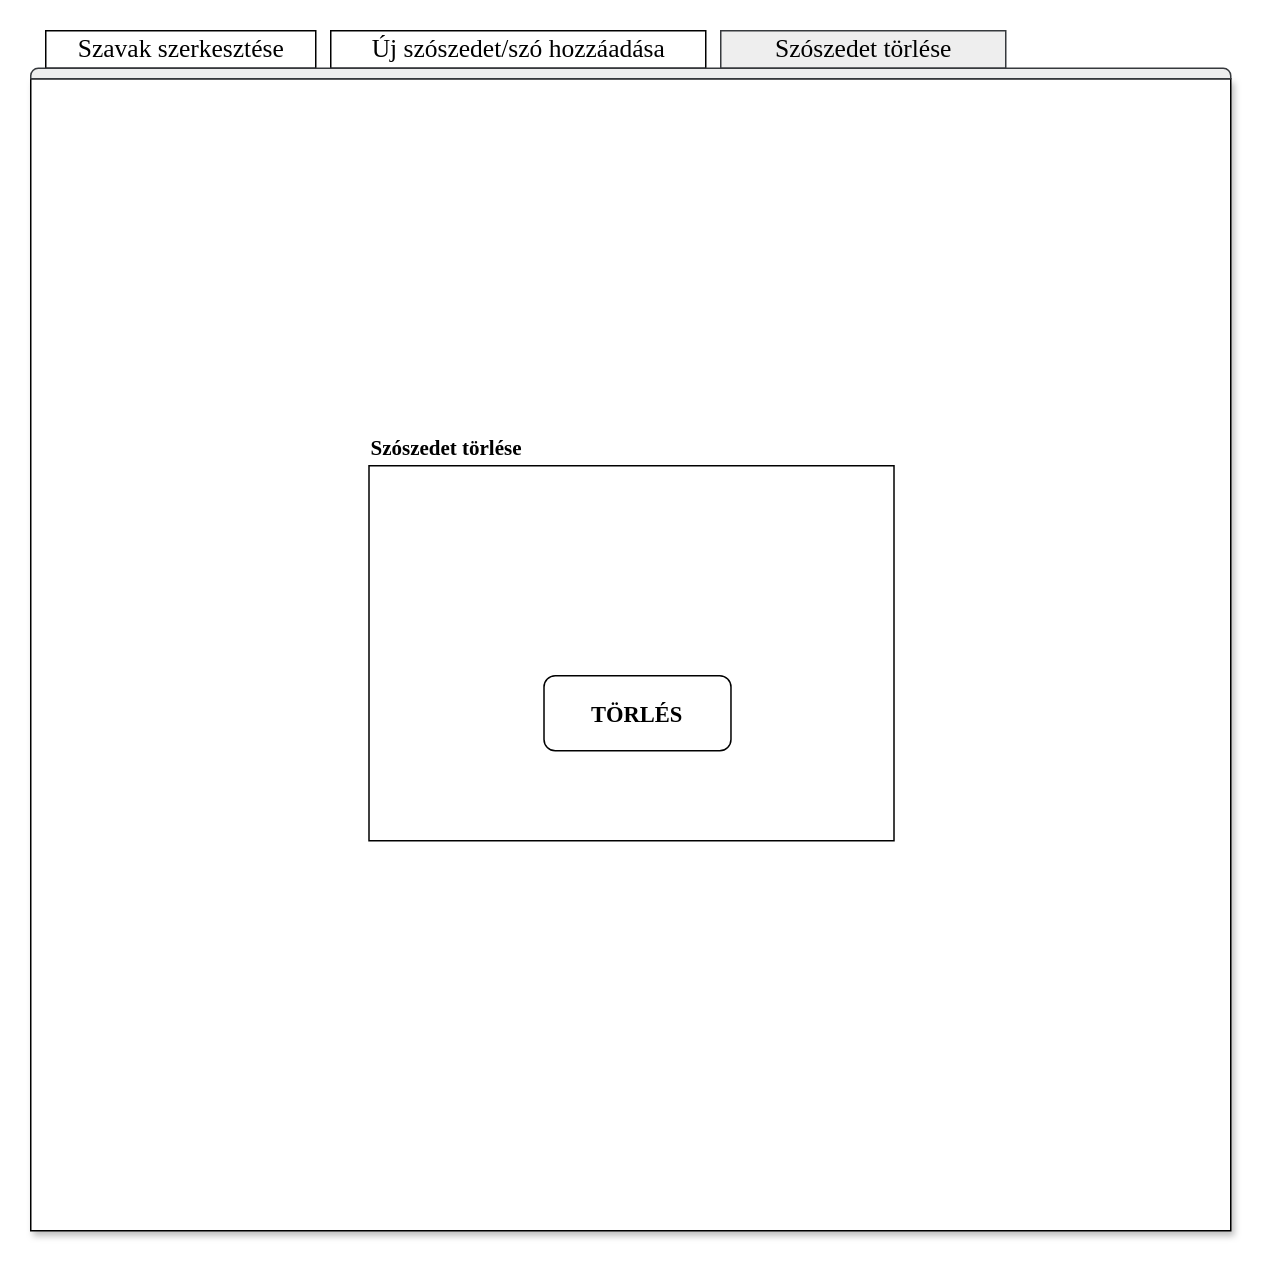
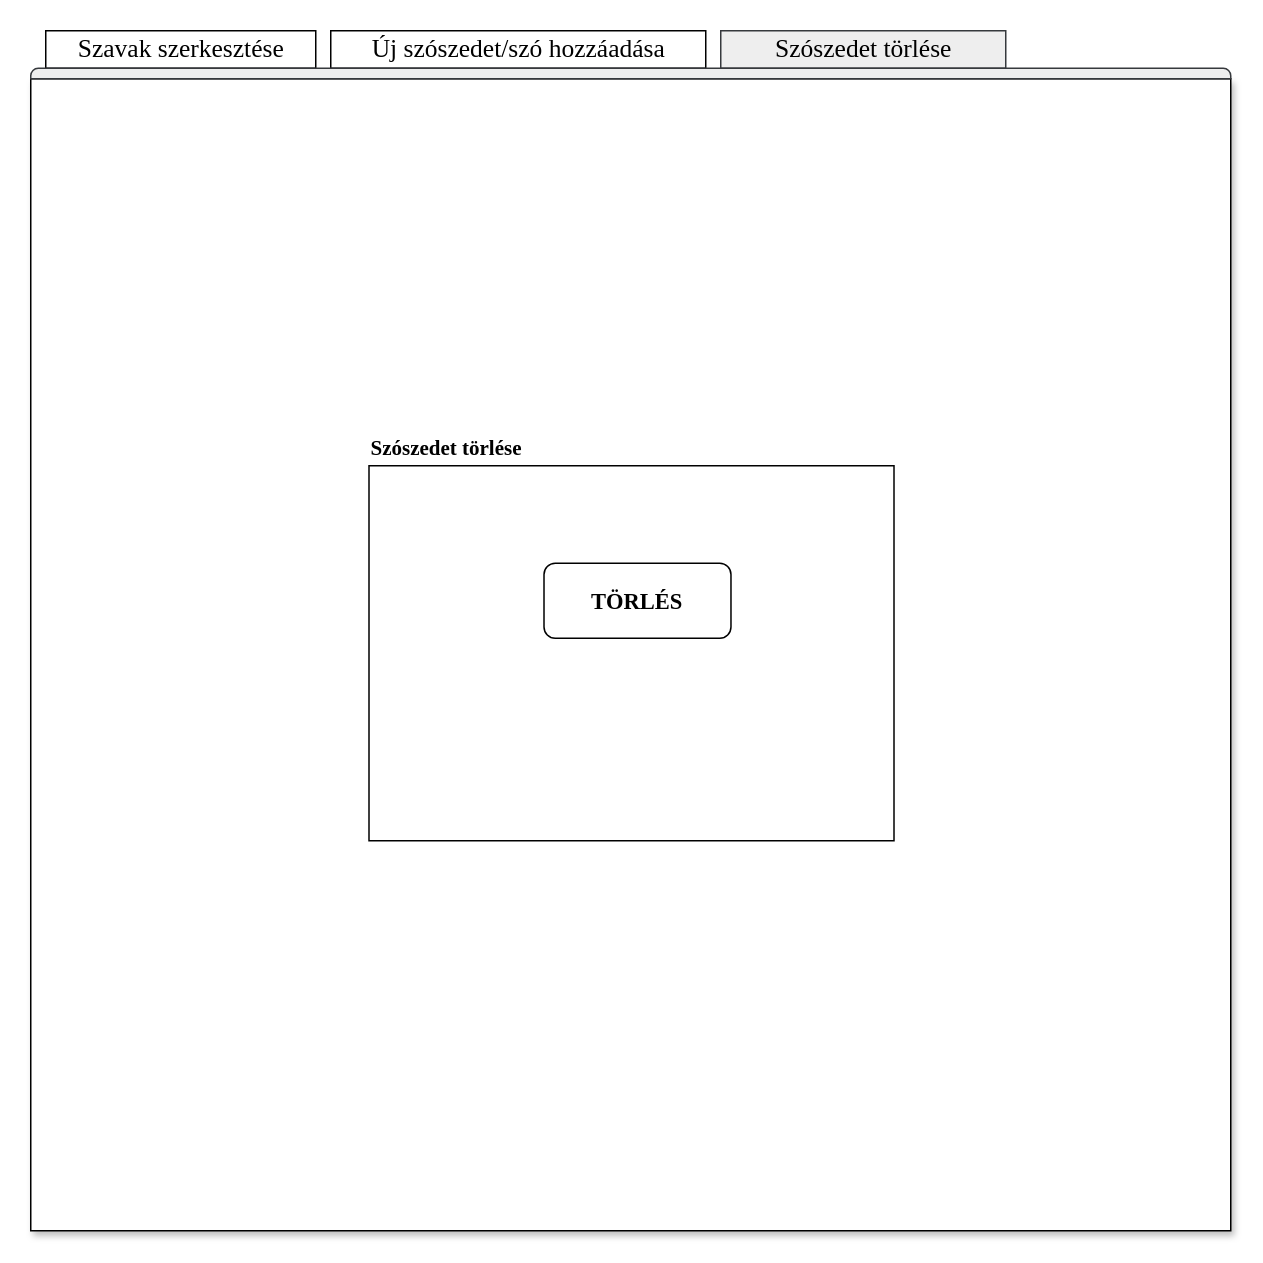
- <mxCell id="13" value="TÖRLÉS" style="rounded=1;whiteSpace=wrap;html=1;fontFamily=Comic Sans MS;fontStyle=1;fontSize=15;container=0;" parent="9" vertex="1"><mxGeometry x="117.672" y="170" width="124.654" height="50" as="geometry" /></mxCell>
+ <mxCell id="13" value="TÖRLÉS" style="rounded=1;whiteSpace=wrap;html=1;fontFamily=Comic Sans MS;fontStyle=1;fontSize=15;container=0;" parent="9" vertex="1"><mxGeometry x="117.672" y="95" width="124.654" height="50" as="geometry" /></mxCell>
